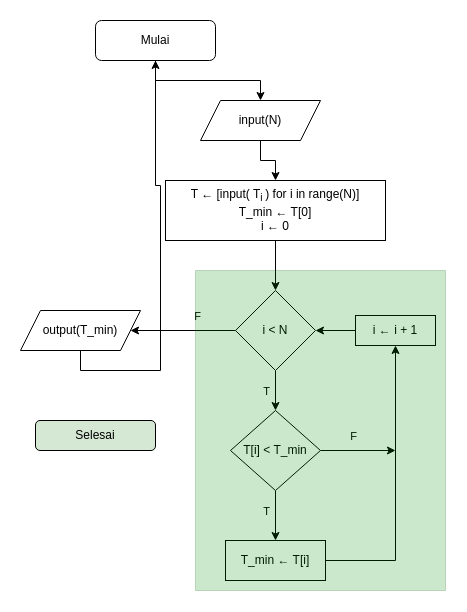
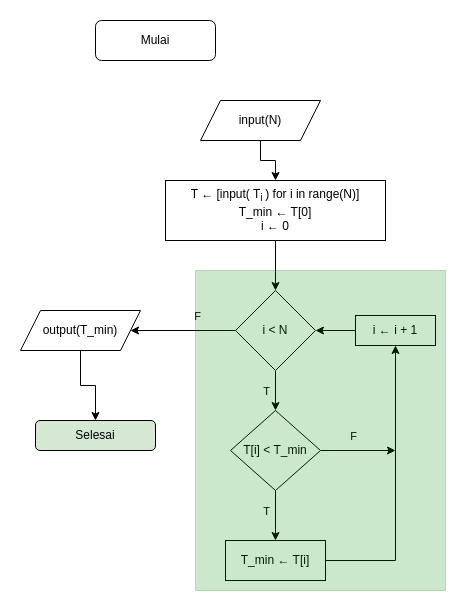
- <mxCell id="2" style="edgeStyle=orthogonalEdgeStyle;rounded=0;orthogonalLoop=1;jettySize=auto;html=1;entryX=0.5;entryY=0;entryDx=0;entryDy=0;" parent="1" source="3" target="5" edge="1"><mxGeometry relative="1" as="geometry" /></mxCell>
- <mxCell id="22" style="edgeStyle=orthogonalEdgeStyle;rounded=0;orthogonalLoop=1;jettySize=auto;html=1;exitX=0.5;exitY=1;exitDx=0;exitDy=0;" parent="1" source="23" target="3" edge="1"><mxGeometry relative="1" as="geometry" /></mxCell>
+ <mxCell id="22" style="edgeStyle=orthogonalEdgeStyle;rounded=0;orthogonalLoop=1;jettySize=auto;html=1;exitX=0.5;exitY=1;exitDx=0;exitDy=0;entryX=0.5;entryY=0;entryDx=0;entryDy=0;" parent="1" source="23" target="24" edge="1"><mxGeometry relative="1" as="geometry" /></mxCell>
